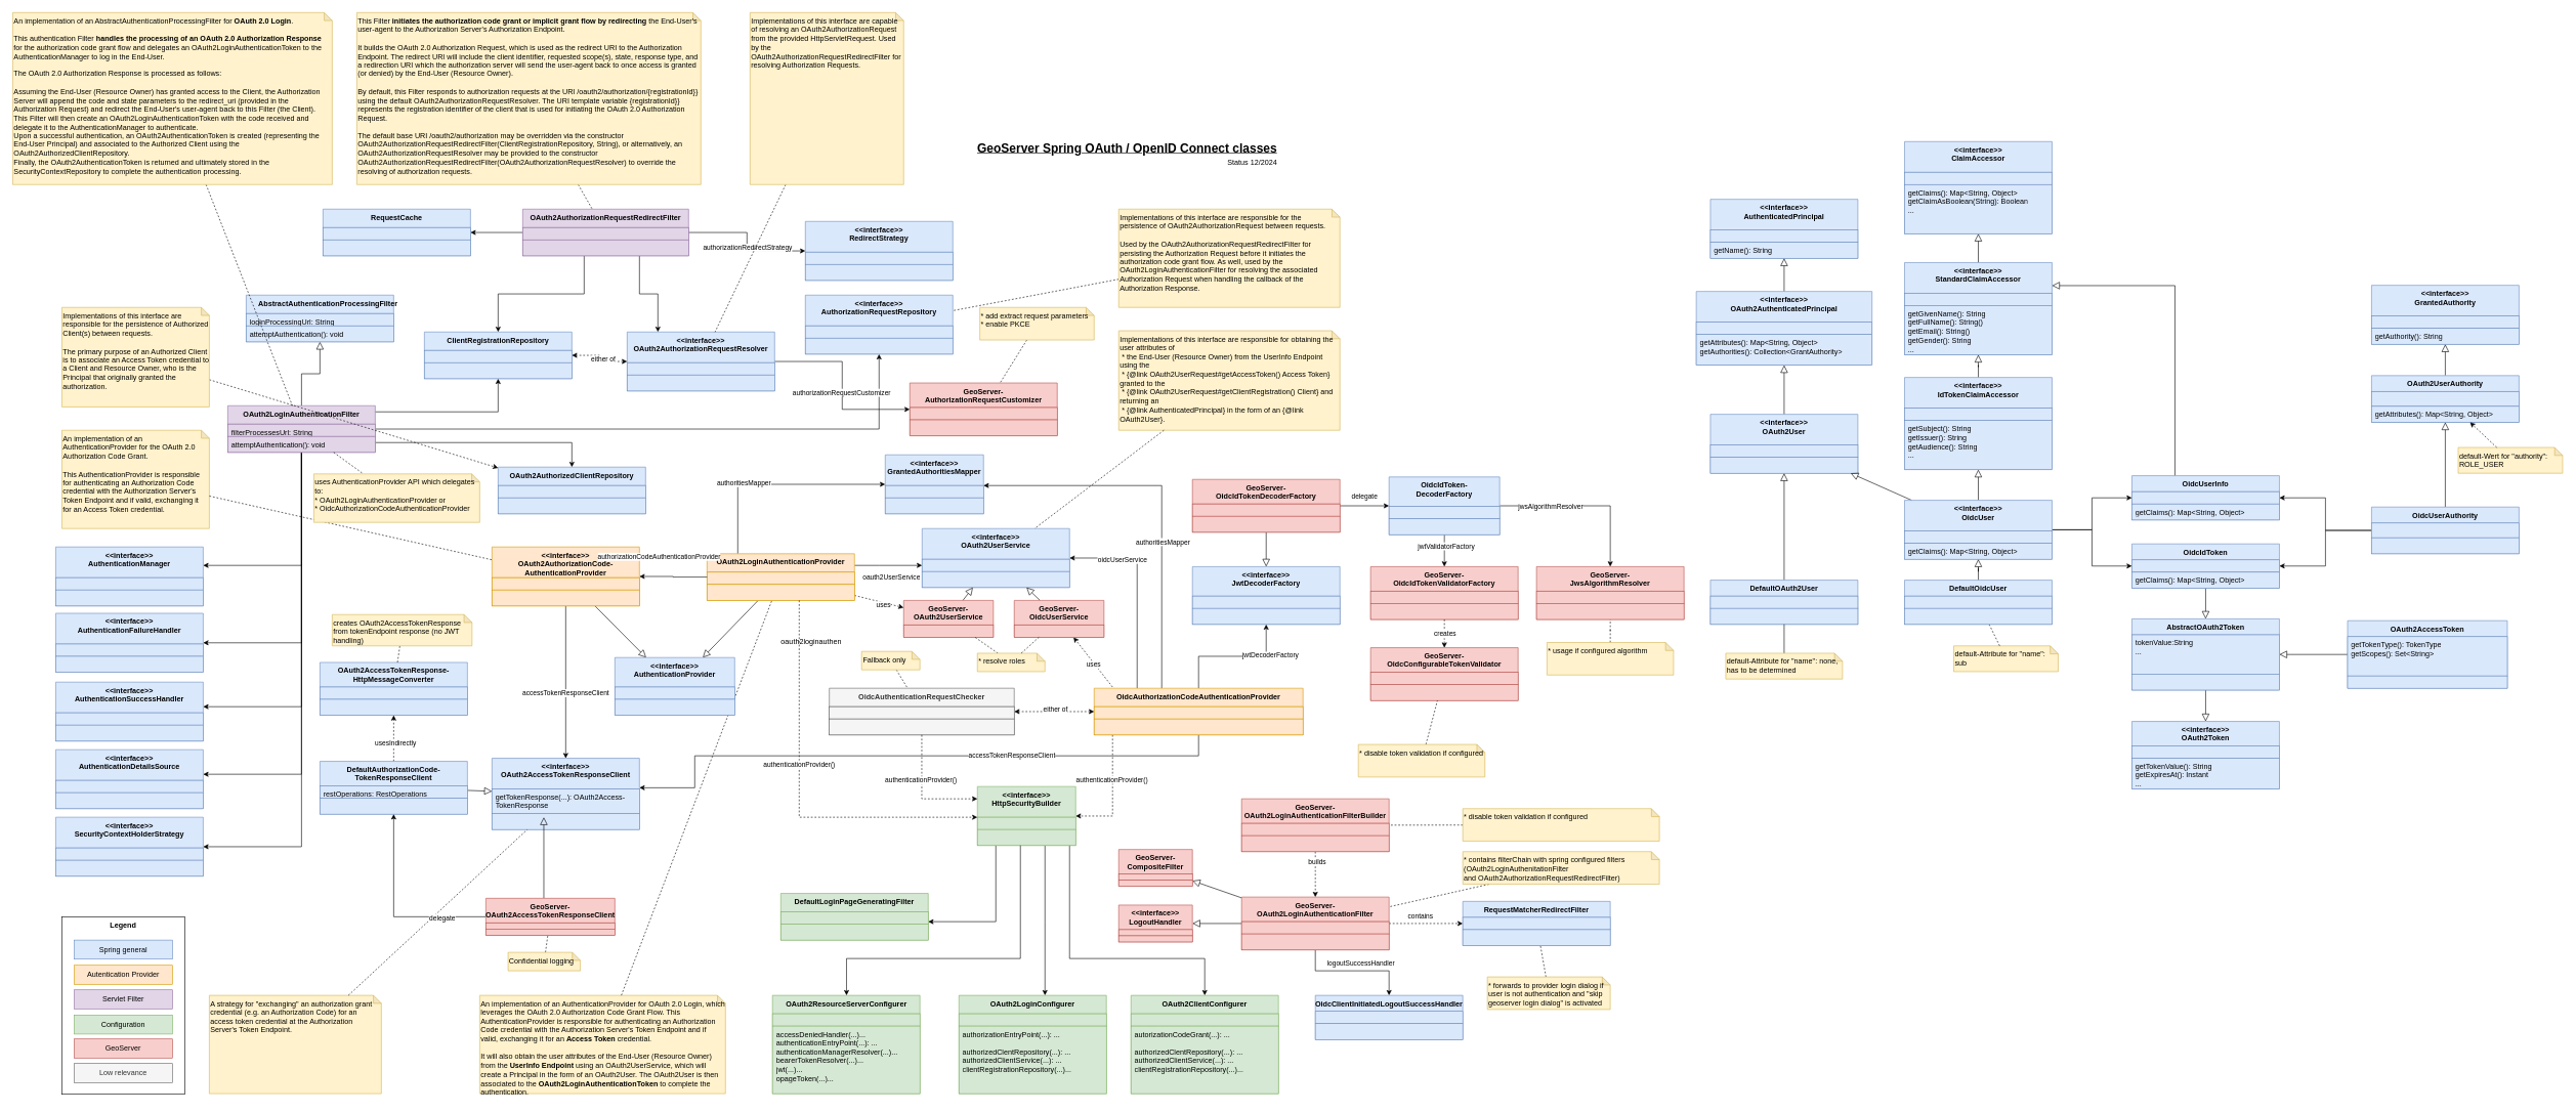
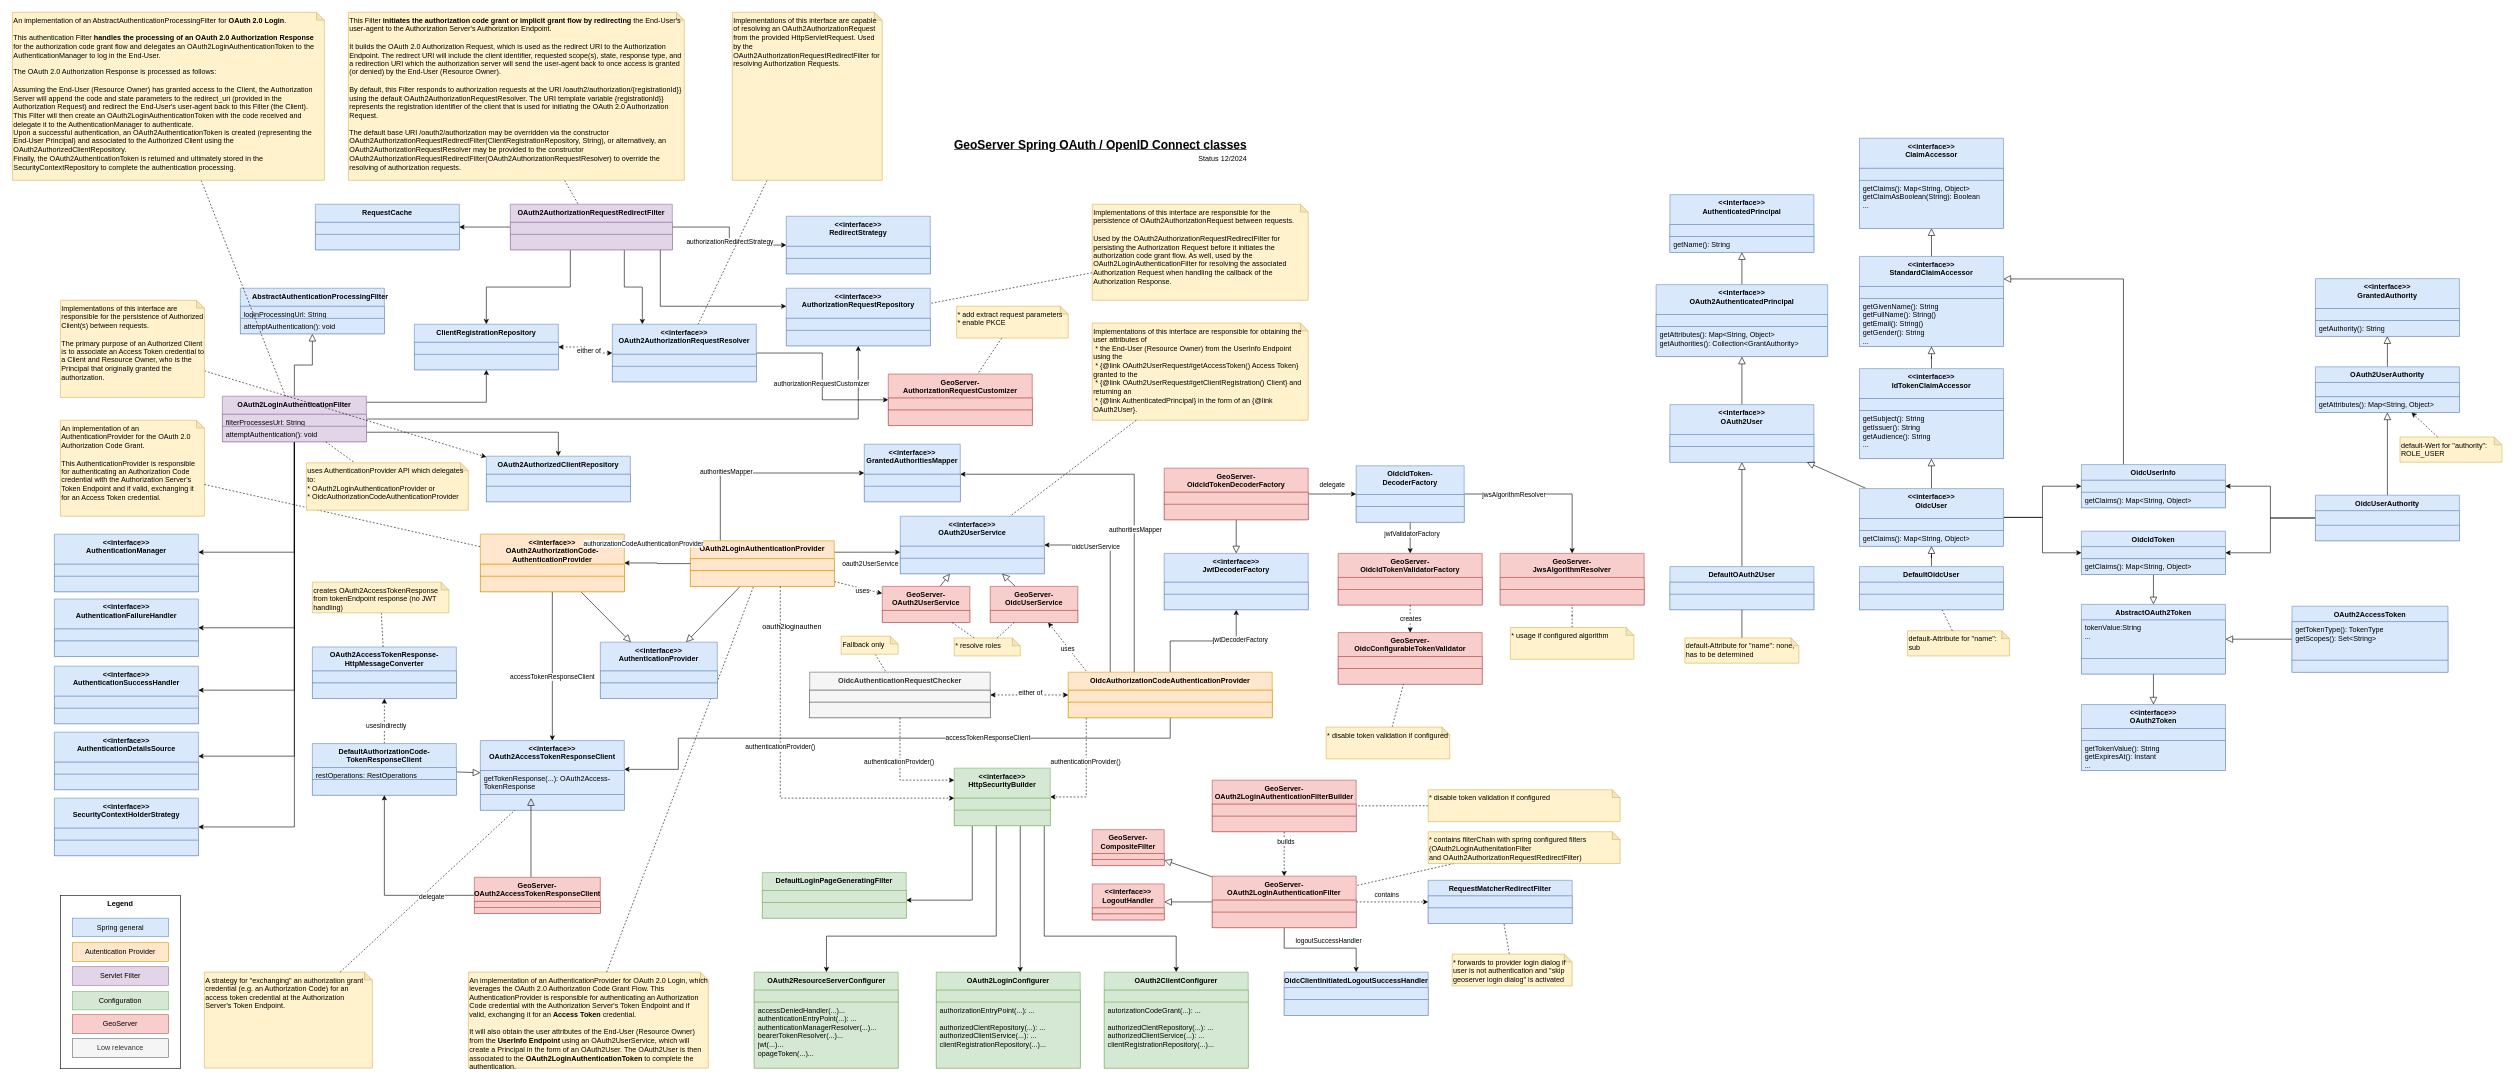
+ <mxCell id="115" style="edgeStyle=orthogonalEdgeStyle;rounded=0;orthogonalLoop=1;jettySize=auto;html=1;" parent="1" source="104" target="112" edge="1"><mxGeometry relative="1" as="geometry"><mxPoint y="290" as="sourcePoint" x="1020" /><Array as="points"><mxPoint x="1100" y="510" /></Array></mxGeometry></mxCell>
- <mxCell id="267" value="* add extract request parameters&lt;br&gt;* enable PKCE" style="shape=note;whiteSpace=wrap;html=1;backgroundOutline=1;darkOpacity=0.05;fillColor=#fff2cc;strokeColor=#d6b656;size=13;align=left;verticalAlign=top;" parent="1" vertex="1"><mxGeometry x="1594" y="500" width="186" height="53" as="geometry" /></mxCell>
+ <mxCell id="267" value="* add extract request parameters&lt;br&gt;* enable PKCE" style="shape=note;whiteSpace=wrap;html=1;backgroundOutline=1;darkOpacity=0.05;fillColor=#fff2cc;strokeColor=#d6b656;size=13;align=left;verticalAlign=top;" parent="1" vertex="1"><mxGeometry x="1594" y="510" width="186" height="53" as="geometry" /></mxCell>
- <mxCell id="339" value="creates&amp;nbsp;OAuth2AccessTokenResponse from tokenEndpoint response (no JWT handling)" style="shape=note;whiteSpace=wrap;html=1;backgroundOutline=1;darkOpacity=0.05;fillColor=#fff2cc;strokeColor=#d6b656;size=13;align=left;verticalAlign=top;" vertex="1" parent="1"><mxGeometry x="540" y="1000" width="227.5" height="51" as="geometry" /></mxCell>
+ <mxCell id="339" value="creates&amp;nbsp;OAuth2AccessTokenResponse from tokenEndpoint response (no JWT handling)" style="shape=note;whiteSpace=wrap;html=1;backgroundOutline=1;darkOpacity=0.05;fillColor=#fff2cc;strokeColor=#d6b656;size=13;align=left;verticalAlign=top;" vertex="1" parent="1"><mxGeometry x="520" y="970" width="227.5" height="51" as="geometry" /></mxCell>
- <mxCell id="316" style="rounded=0;orthogonalLoop=1;jettySize=auto;html=1;dashed=1;endArrow=none;endFill=0;" parent="1" source="317" target="313" edge="1"><mxGeometry relative="1" as="geometry"><mxPoint x="607" y="1382.5" as="targetPoint" /></mxGeometry></mxCell>
- <mxCell id="317" value="Confidential logging" style="shape=note;whiteSpace=wrap;html=1;backgroundOutline=1;darkOpacity=0.05;fillColor=#fff2cc;strokeColor=#d6b656;size=13;align=left;verticalAlign=top;" parent="1" vertex="1"><mxGeometry x="826.25" y="1550" width="117.5" height="30" as="geometry" /></mxCell>
